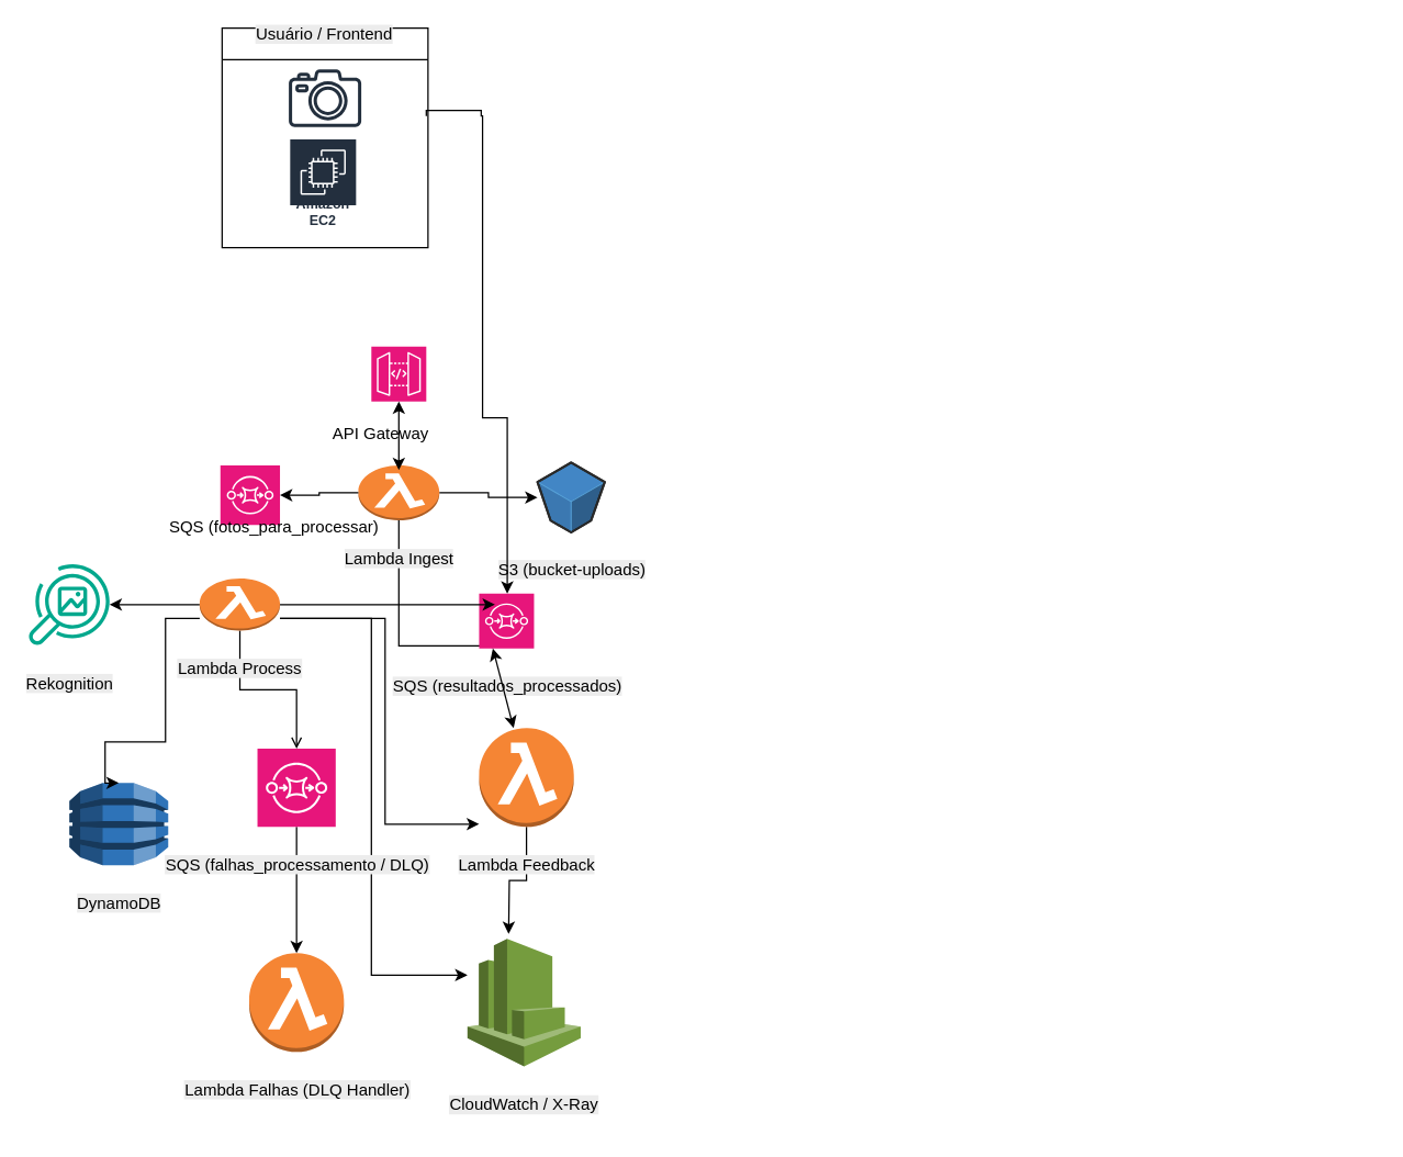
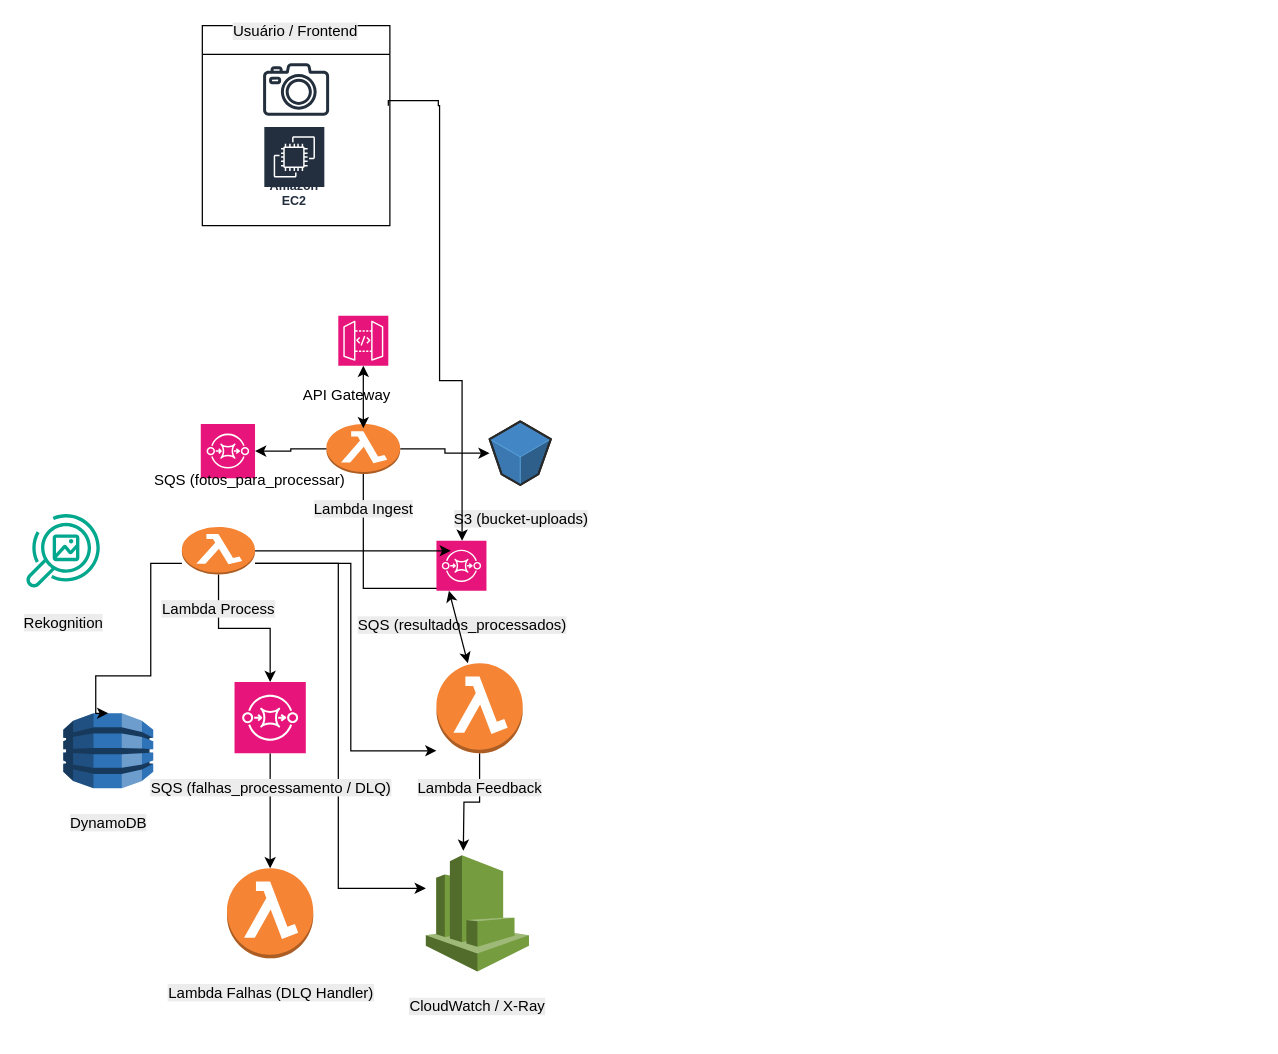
- <mxCell id="16" style="edgeStyle=orthogonalEdgeStyle;rounded=0;orthogonalLoop=1;jettySize=auto;html=1;" edge="1" parent="1" source="17" target="18"><mxGeometry relative="1" as="geometry" /></mxCell>
- <mxCell id="13" style="edgeStyle=orthogonalEdgeStyle;rounded=0;orthogonalLoop=1;jettySize=auto;html=1;endArrow=open;" edge="1" parent="1" source="17" target="22"><mxGeometry relative="1" as="geometry" /></mxCell>
+ <mxCell id="13" style="edgeStyle=orthogonalEdgeStyle;rounded=0;orthogonalLoop=1;jettySize=auto;html=1;" edge="1" parent="1" source="17" target="22"><mxGeometry relative="1" as="geometry" /></mxCell>
